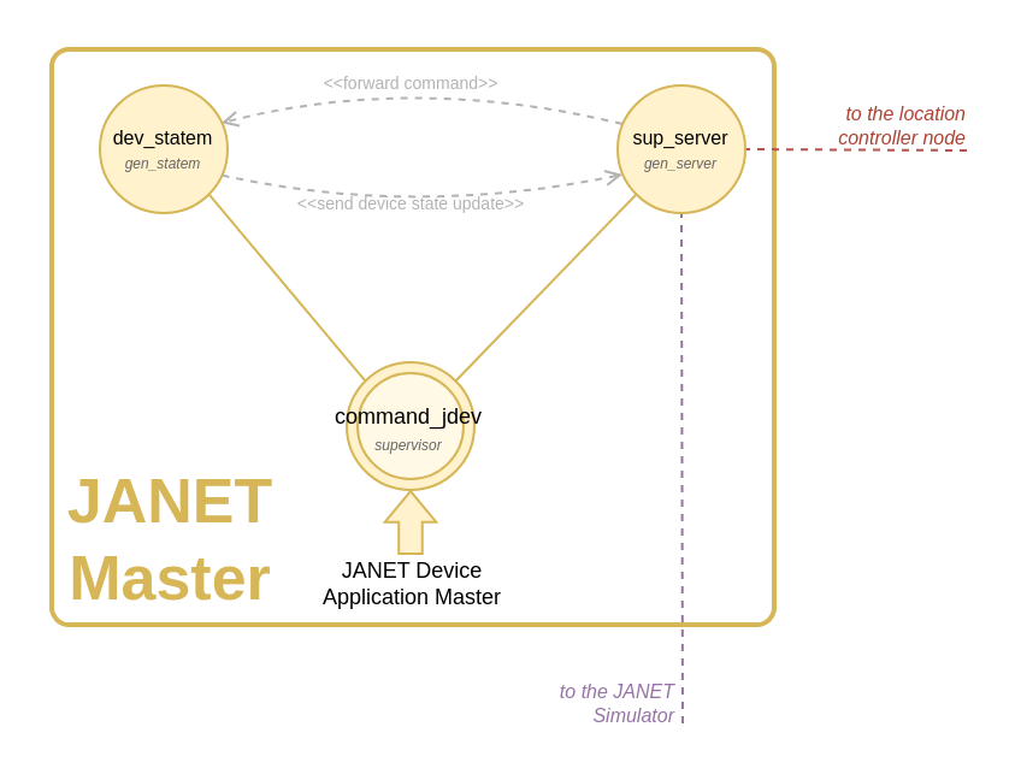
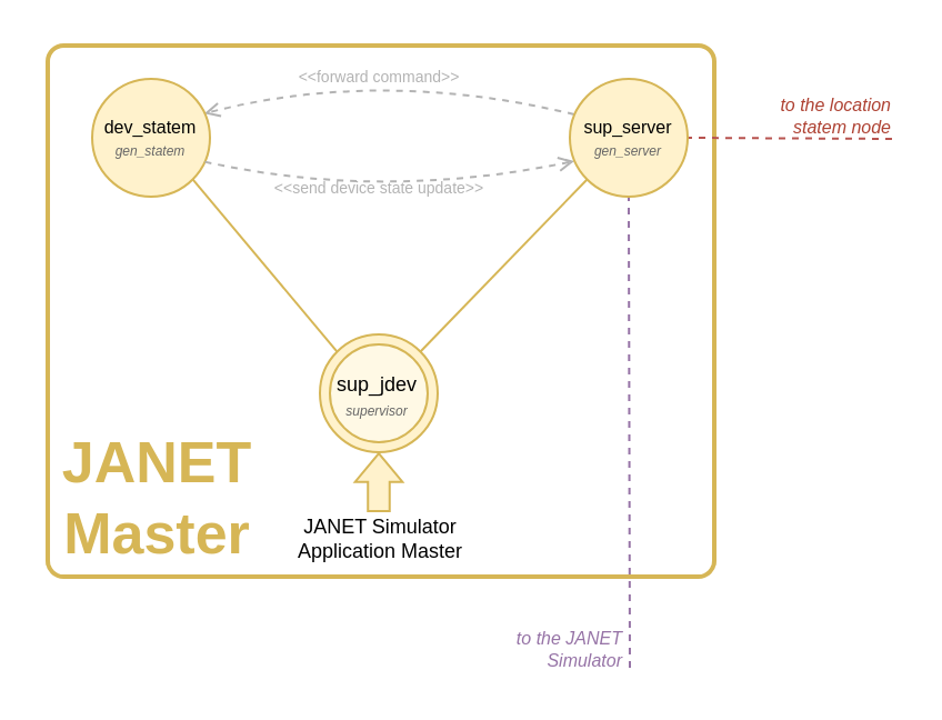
- <mxCell id="18" value="to the location&lt;br&gt;controller node" style="text;html=1;align=right;verticalAlign=middle;resizable=0;points=[];autosize=1;strokeColor=none;fillColor=none;fontSize=8;fontColor=#AE4132;fontStyle=2" vertex="1" parent="1"><mxGeometry x="332" y="42" width="70" height="20" as="geometry" /></mxCell>
+ <mxCell id="18" value="to the location&lt;br&gt;statem node" style="text;html=1;align=right;verticalAlign=middle;resizable=0;points=[];autosize=1;strokeColor=none;fillColor=none;fontSize=8;fontColor=#AE4132;fontStyle=2" vertex="1" parent="1"><mxGeometry x="332" y="42" width="70" height="20" as="geometry" /></mxCell>
- <mxCell id="12" value="command_jdev&lt;br style=&quot;font-size: 8px&quot;&gt;&lt;font color=&quot;#666666&quot; style=&quot;font-size: 6px&quot;&gt;&lt;i style=&quot;line-height: 1&quot;&gt;supervisor&lt;/i&gt;&lt;/font&gt;" style="ellipse;whiteSpace=wrap;html=1;aspect=fixed;shadow=0;labelBackgroundColor=none;sketch=0;fontSize=9;strokeColor=#d6b656;strokeWidth=1;fillColor=#fff9e5;gradientDirection=radial;align=center;verticalAlign=middle;spacingTop=3;spacingLeft=-1;" vertex="1" parent="10"><mxGeometry x="4.5" y="4.5" width="44" height="44" as="geometry" /></mxCell>
+ <mxCell id="12" value="sup_jdev&lt;br style=&quot;font-size: 8px&quot;&gt;&lt;font color=&quot;#666666&quot; style=&quot;font-size: 6px&quot;&gt;&lt;i style=&quot;line-height: 1&quot;&gt;supervisor&lt;/i&gt;&lt;/font&gt;" style="ellipse;whiteSpace=wrap;html=1;aspect=fixed;shadow=0;labelBackgroundColor=none;sketch=0;fontSize=9;strokeColor=#d6b656;strokeWidth=1;fillColor=#fff9e5;gradientDirection=radial;align=center;verticalAlign=middle;spacingTop=3;spacingLeft=-1;" vertex="1" parent="10"><mxGeometry x="4.5" y="4.5" width="44" height="44" as="geometry" /></mxCell>
- <mxCell id="4" value="JANET Device&#10;Application Master" style="text;align=center;verticalAlign=middle;resizable=0;points=[];autosize=1;strokeColor=none;fillColor=none;fontSize=9;" vertex="1" parent="1"><mxGeometry x="126" y="227" width="90" height="30" as="geometry" /></mxCell>
+ <mxCell id="4" value="JANET Simulator&#10;Application Master" style="text;align=center;verticalAlign=middle;resizable=0;points=[];autosize=1;strokeColor=none;fillColor=none;fontSize=9;" vertex="1" parent="1"><mxGeometry x="126" y="227" width="90" height="30" as="geometry" /></mxCell>
